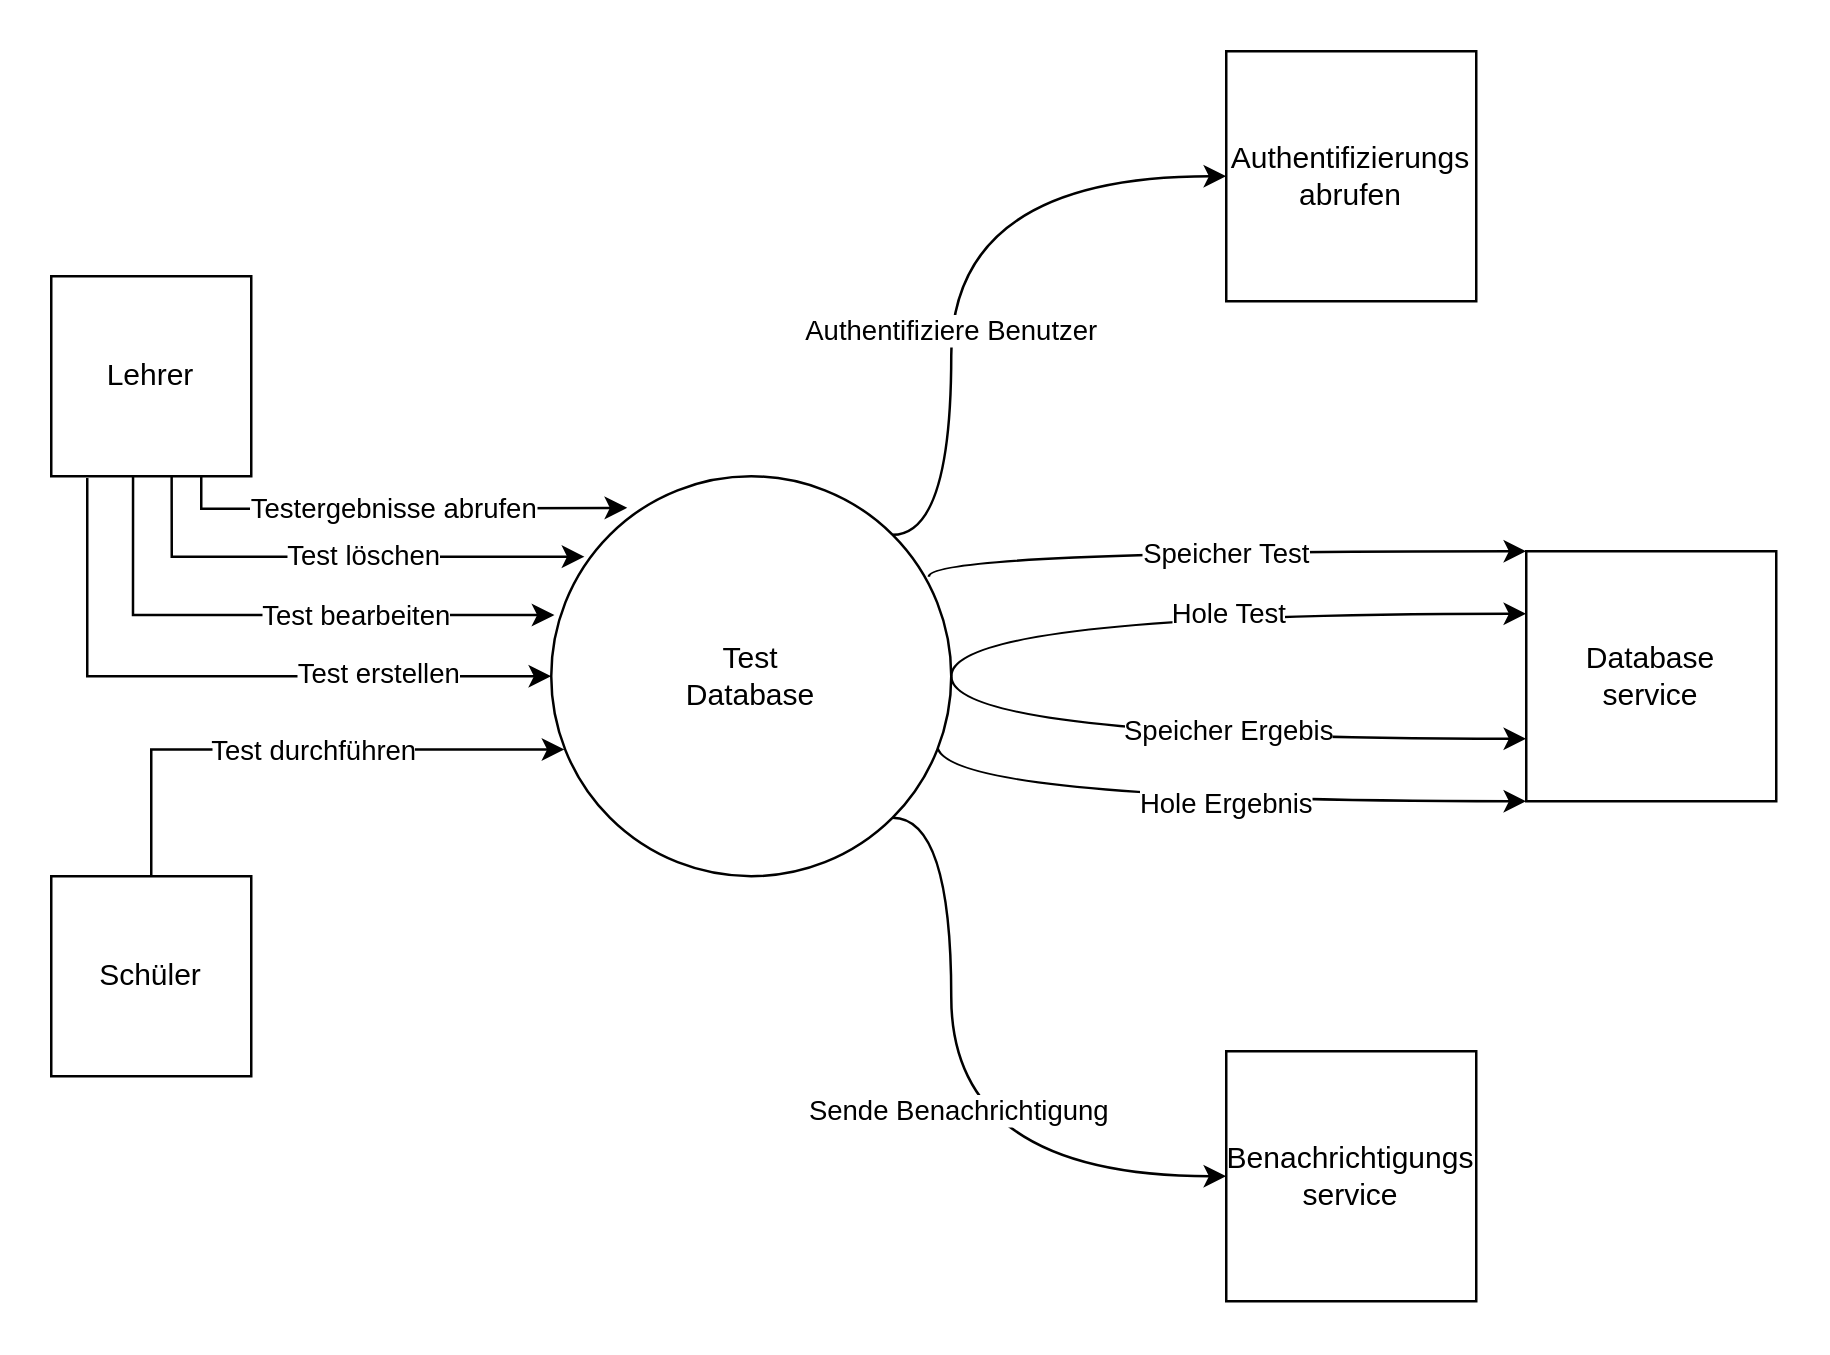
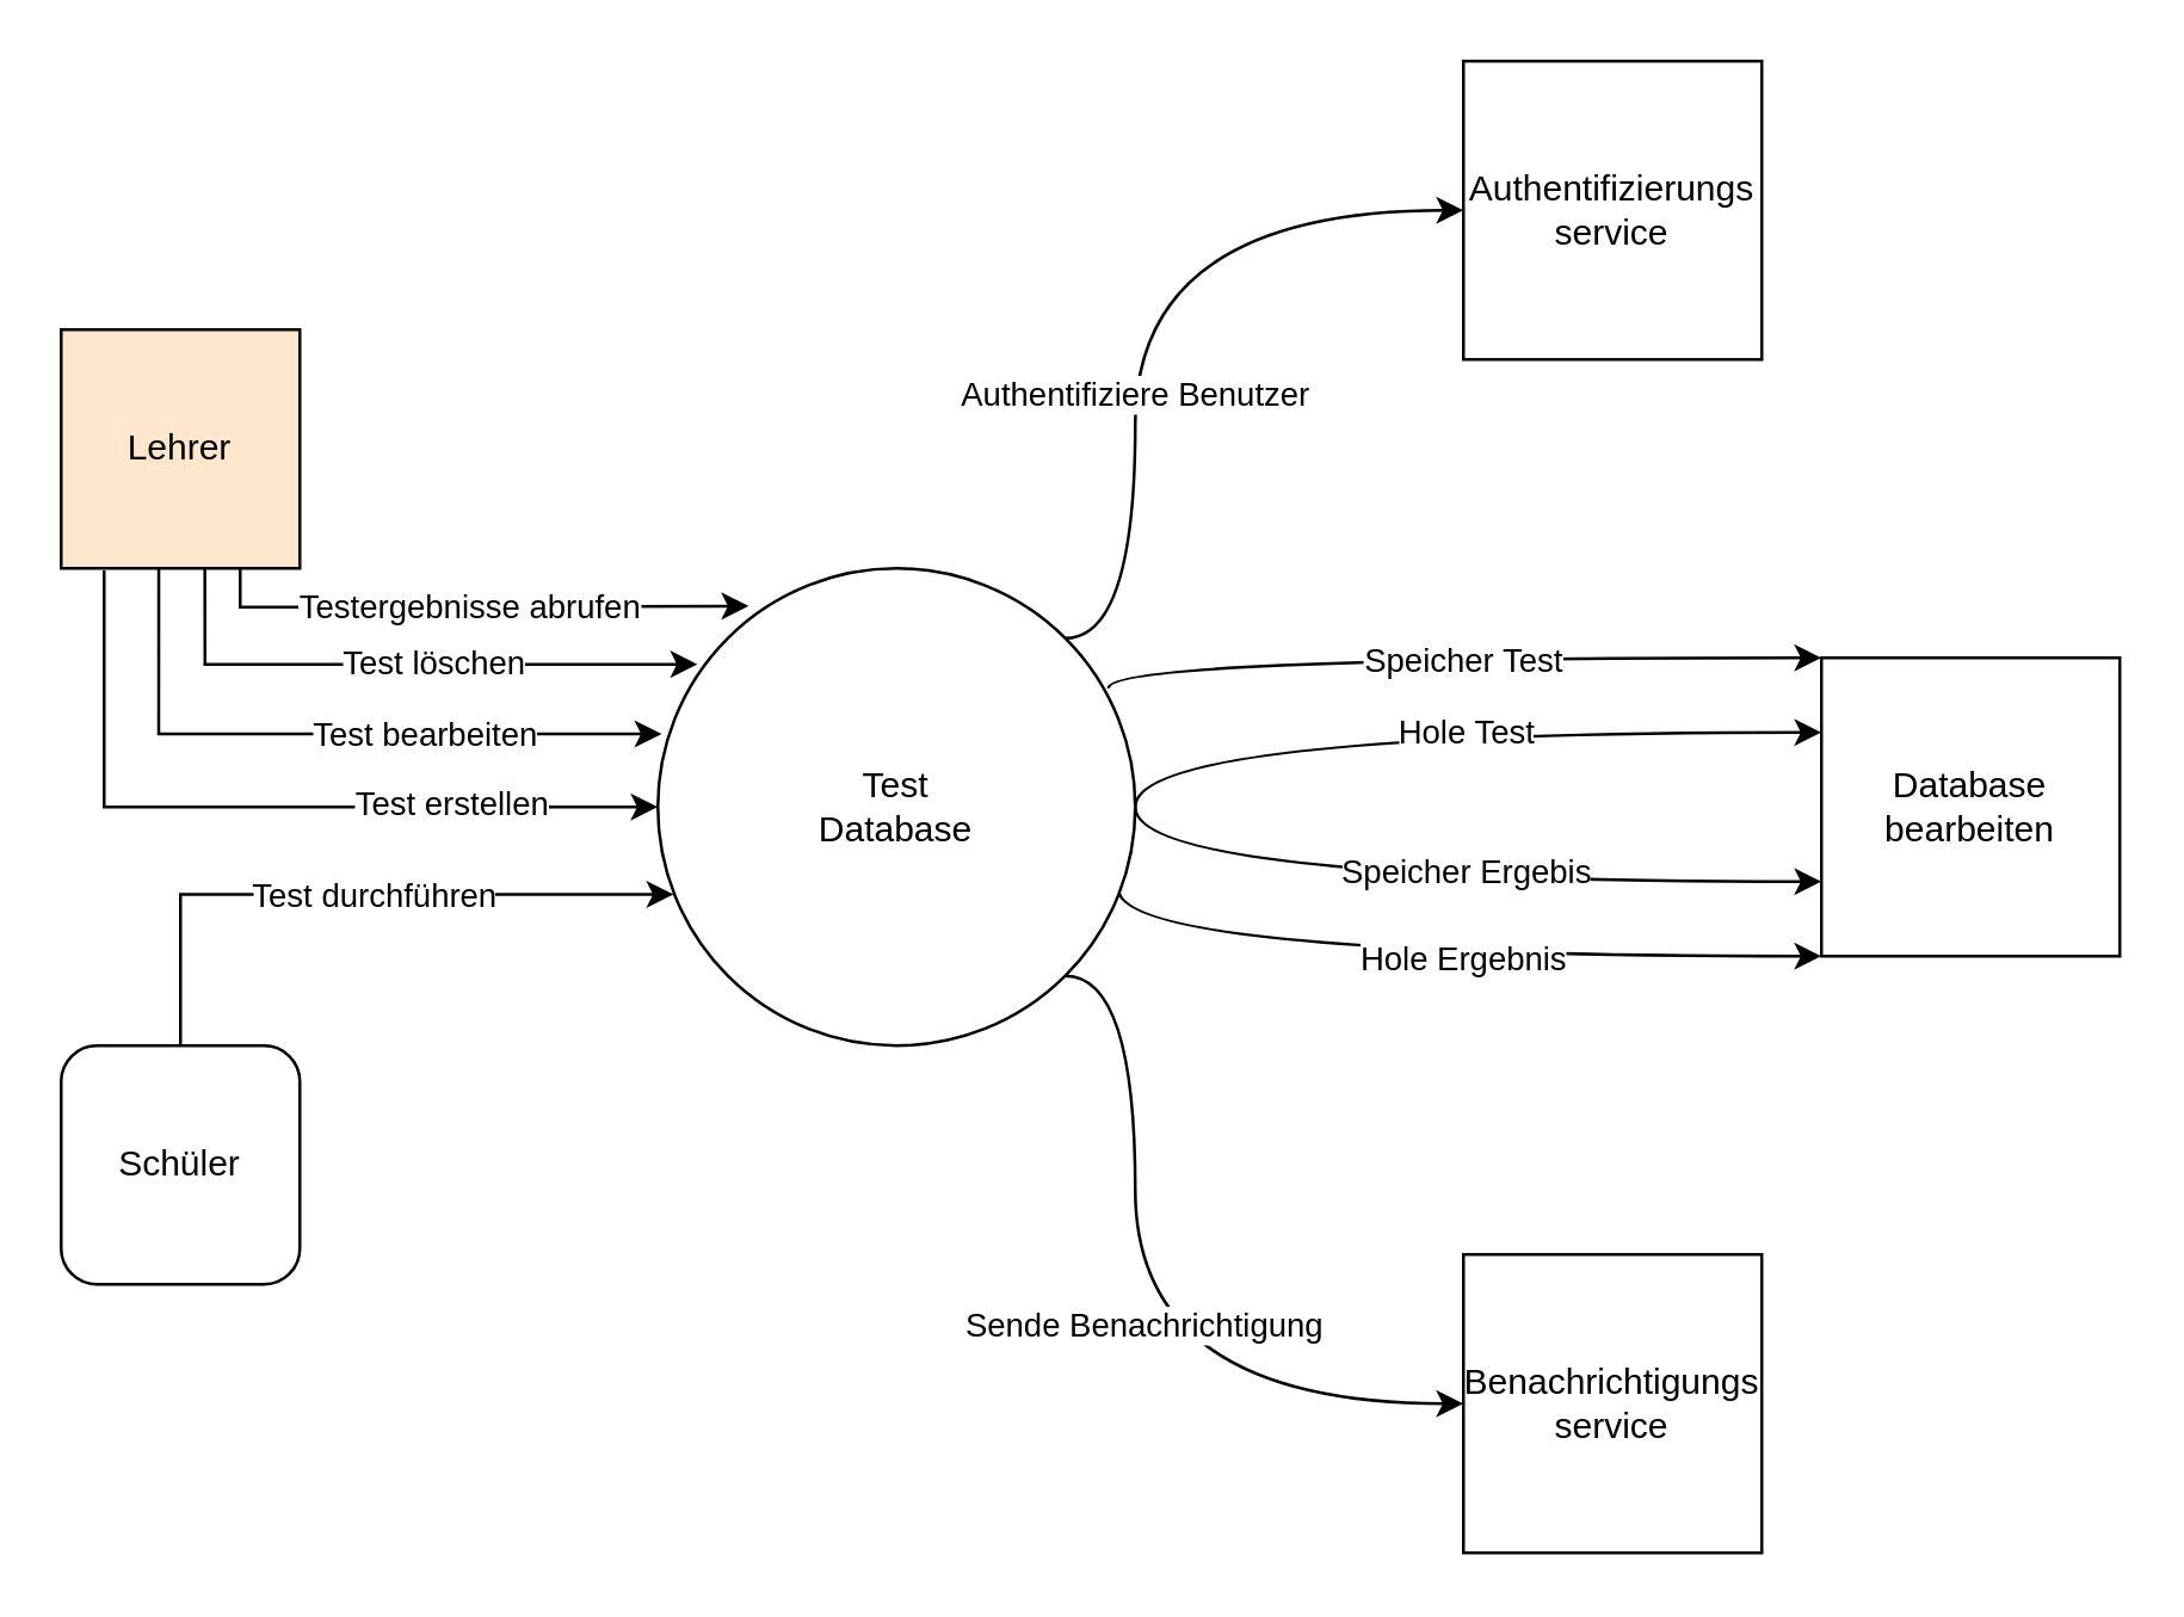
- <mxCell id="15" value="&lt;div&gt;Authentifizierungs&lt;/div&gt;&lt;div&gt;abrufen&lt;/div&gt;" style="whiteSpace=wrap;html=1;aspect=fixed;" vertex="1" parent="1"><mxGeometry x="490" y="20" width="100" height="100" as="geometry" /></mxCell>
+ <mxCell id="15" value="&lt;div&gt;Authentifizierungs&lt;/div&gt;&lt;div&gt;service&lt;/div&gt;" style="whiteSpace=wrap;html=1;aspect=fixed;" vertex="1" parent="1"><mxGeometry x="490" y="20" width="100" height="100" as="geometry" /></mxCell>
- <mxCell id="28" value="&lt;div&gt;Lehrer&lt;/div&gt;" style="whiteSpace=wrap;html=1;aspect=fixed;" vertex="1" parent="1"><mxGeometry x="20" y="110" width="80" height="80" as="geometry" /></mxCell>
+ <mxCell id="28" value="&lt;div&gt;Lehrer&lt;/div&gt;" style="whiteSpace=wrap;html=1;aspect=fixed;fillColor=#ffe6cc;" vertex="1" parent="1"><mxGeometry x="20" y="110" width="80" height="80" as="geometry" /></mxCell>
- <mxCell id="30" value="&lt;div&gt;Database&lt;/div&gt;&lt;div&gt;service&lt;br&gt;&lt;/div&gt;" style="whiteSpace=wrap;html=1;aspect=fixed;" vertex="1" parent="1"><mxGeometry x="610" y="220" width="100" height="100" as="geometry" /></mxCell>
+ <mxCell id="30" value="&lt;div&gt;Database&lt;/div&gt;&lt;div&gt;bearbeiten&lt;br&gt;&lt;/div&gt;" style="whiteSpace=wrap;html=1;aspect=fixed;" vertex="1" parent="1"><mxGeometry x="610" y="220" width="100" height="100" as="geometry" /></mxCell>
- <mxCell id="18" value="&lt;div&gt;Schüler&lt;/div&gt;" style="whiteSpace=wrap;html=1;aspect=fixed;" vertex="1" parent="1"><mxGeometry x="20" y="350" width="80" height="80" as="geometry" /></mxCell>
+ <mxCell id="18" value="&lt;div&gt;Schüler&lt;/div&gt;" style="whiteSpace=wrap;html=1;aspect=fixed;rounded=1;" vertex="1" parent="1"><mxGeometry x="20" y="350" width="80" height="80" as="geometry" /></mxCell>
